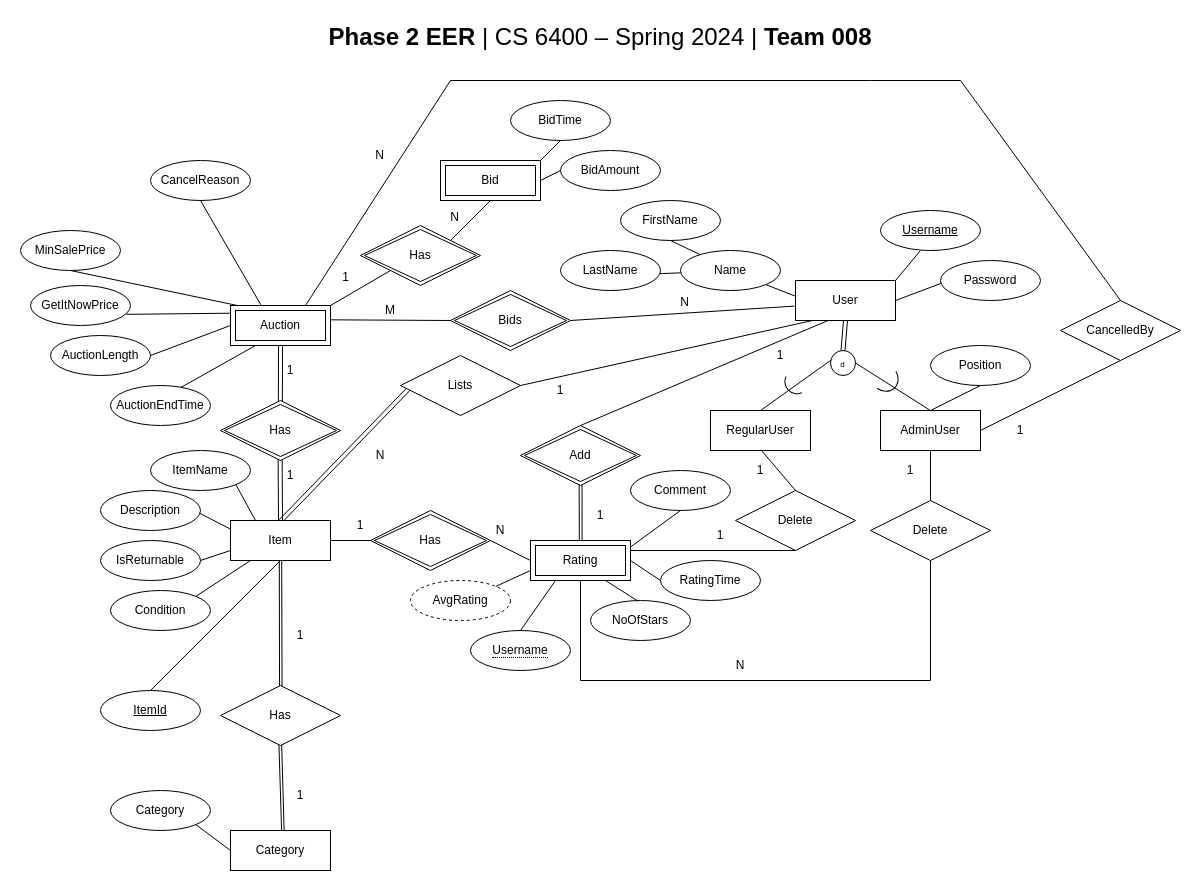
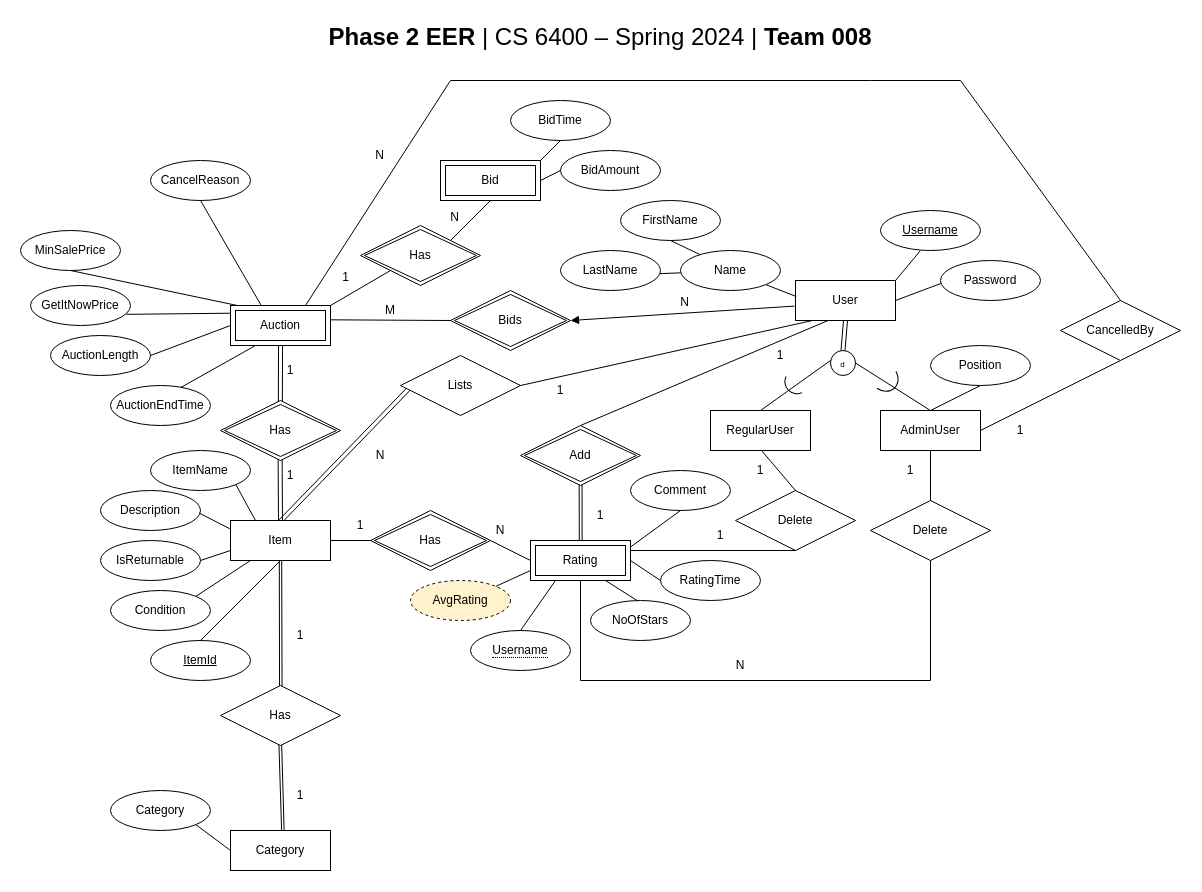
- <mxCell id="16" value="" style="endArrow=none;html=1;rounded=0;exitX=-0.01;exitY=0.64;exitDx=0;exitDy=0;entryX=1;entryY=0.5;entryDx=0;entryDy=0;exitPerimeter=0;" parent="1" source="2" target="24" edge="1"><mxGeometry relative="1" as="geometry"><mxPoint x="740" y="330" as="sourcePoint" /><mxPoint x="740" y="370" as="targetPoint" /></mxGeometry></mxCell>
+ <mxCell id="16" value="" style="endArrow=block;html=1;rounded=0;exitX=-0.01;exitY=0.64;exitDx=0;exitDy=0;entryX=1;entryY=0.5;entryDx=0;entryDy=0;exitPerimeter=0;" parent="1" source="2" target="24" edge="1"><mxGeometry relative="1" as="geometry"><mxPoint x="740" y="330" as="sourcePoint" /><mxPoint x="740" y="370" as="targetPoint" /></mxGeometry></mxCell>
- <mxCell id="67" value="AvgRating" style="ellipse;whiteSpace=wrap;html=1;align=center;dashed=1;" parent="1" vertex="1"><mxGeometry x="410" y="580" width="100" height="40" as="geometry" /></mxCell>
+ <mxCell id="67" value="AvgRating" style="ellipse;whiteSpace=wrap;html=1;align=center;dashed=1;fillColor=#fff2cc;" parent="1" vertex="1"><mxGeometry x="410" y="580" width="100" height="40" as="geometry" /></mxCell>
- <mxCell id="99" value="&lt;u&gt;ItemId&lt;/u&gt;" style="ellipse;whiteSpace=wrap;html=1;align=center;" parent="1" vertex="1"><mxGeometry x="100" y="690" width="100" height="40" as="geometry" /></mxCell>
+ <mxCell id="99" value="&lt;u&gt;ItemId&lt;/u&gt;" style="ellipse;whiteSpace=wrap;html=1;align=center;" parent="1" vertex="1"><mxGeometry x="150" y="640" width="100" height="40" as="geometry" /></mxCell>
